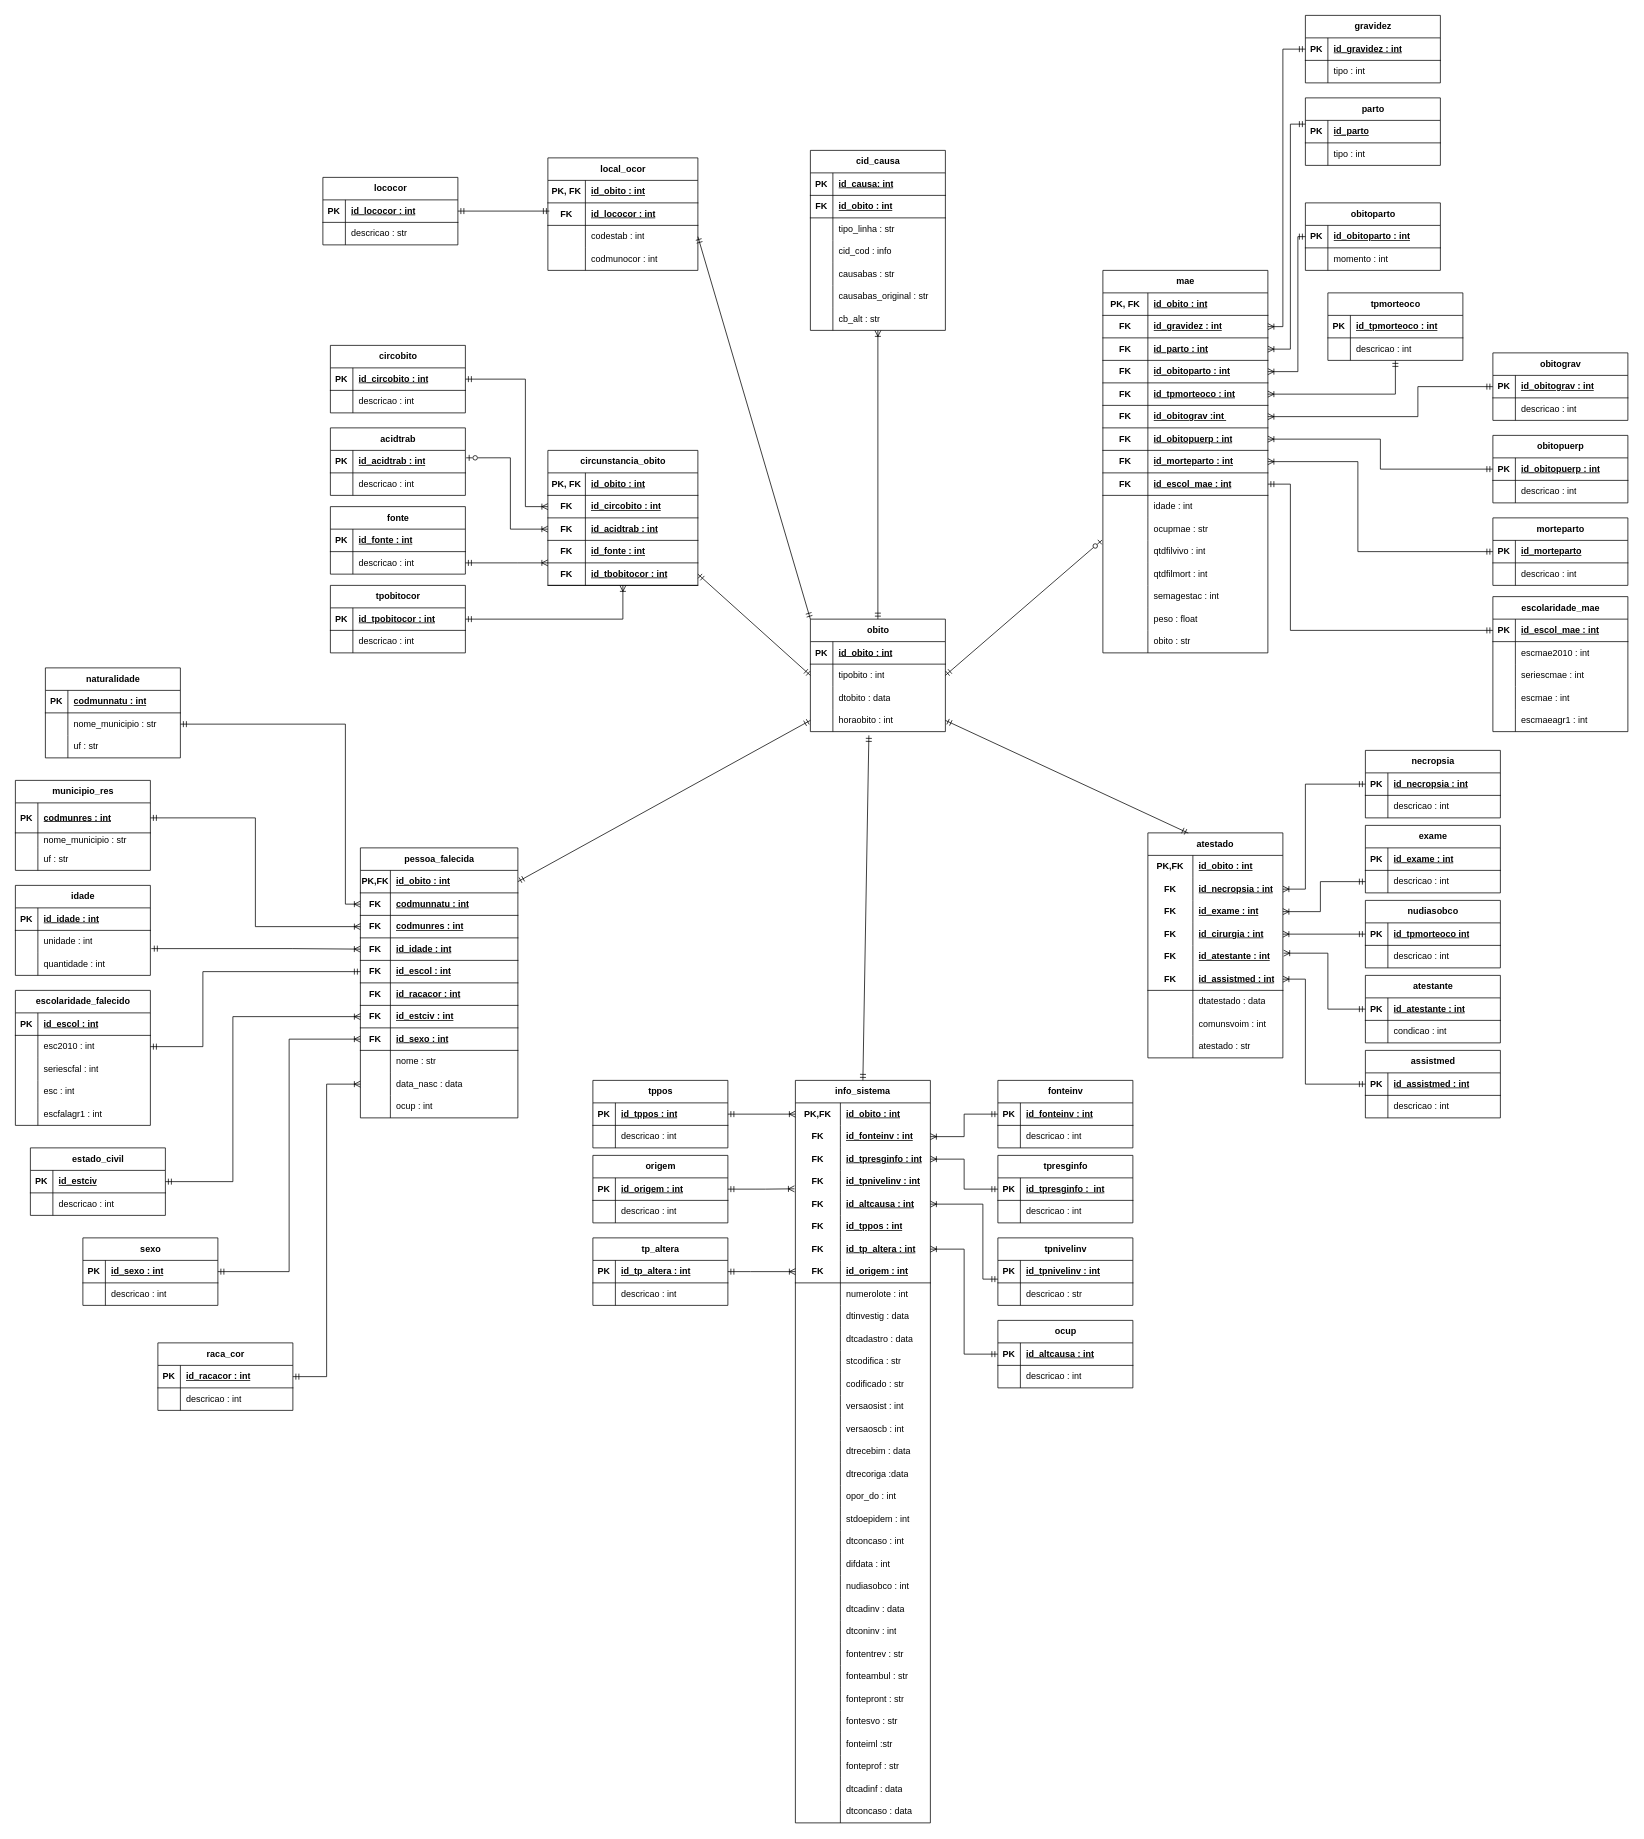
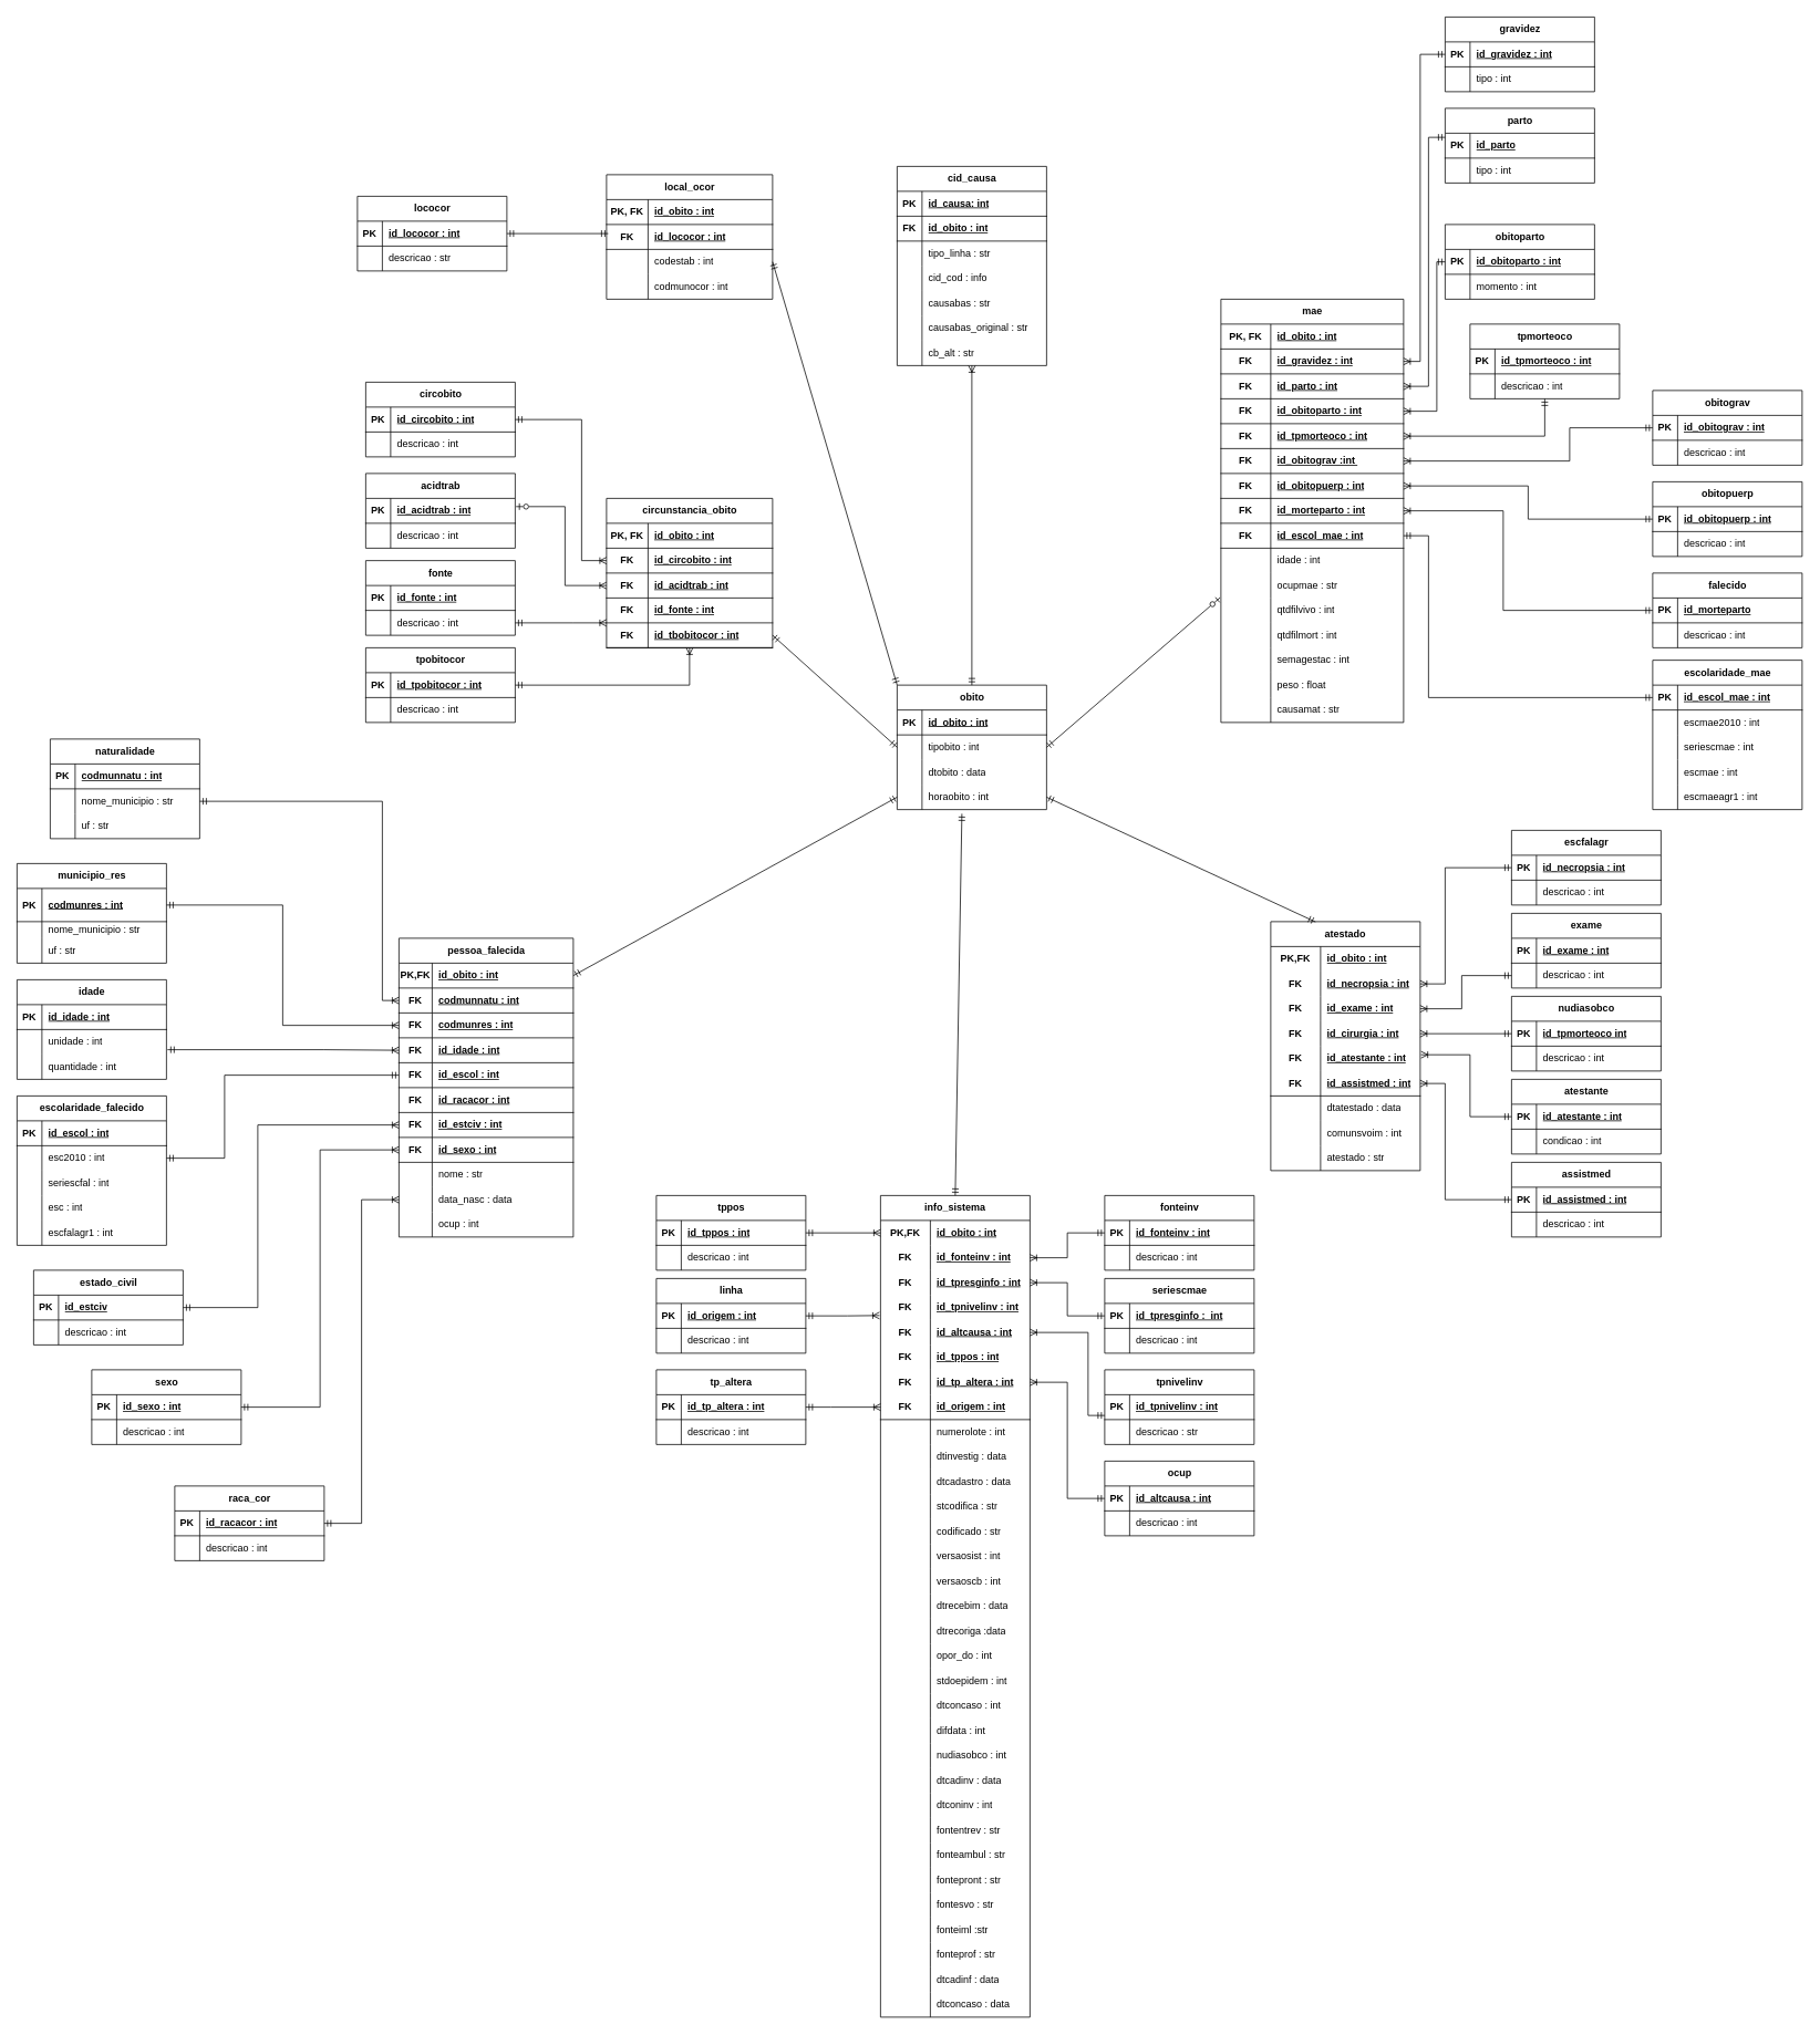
- <mxCell id="501" value="morteparto" style="shape=table;startSize=30;container=1;collapsible=1;childLayout=tableLayout;fixedRows=1;rowLines=0;fontStyle=1;align=center;resizeLast=1;html=1;" parent="1" vertex="1"><mxGeometry x="1990" y="690" width="180" height="90" as="geometry" /></mxCell>
+ <mxCell id="501" value="falecido" style="shape=table;startSize=30;container=1;collapsible=1;childLayout=tableLayout;fixedRows=1;rowLines=0;fontStyle=1;align=center;resizeLast=1;html=1;" parent="1" vertex="1"><mxGeometry x="1990" y="690" width="180" height="90" as="geometry" /></mxCell>
- <mxCell id="167" value="obito : str" style="shape=partialRectangle;connectable=0;fillColor=none;top=0;left=0;bottom=0;right=0;align=left;spacingLeft=6;overflow=hidden;whiteSpace=wrap;html=1;" parent="165" vertex="1"><mxGeometry x="60" width="160" height="30" as="geometry"><mxRectangle width="160" height="30" as="alternateBounds" /></mxGeometry></mxCell>
+ <mxCell id="167" value="causamat : str" style="shape=partialRectangle;connectable=0;fillColor=none;top=0;left=0;bottom=0;right=0;align=left;spacingLeft=6;overflow=hidden;whiteSpace=wrap;html=1;" parent="165" vertex="1"><mxGeometry x="60" width="160" height="30" as="geometry"><mxRectangle width="160" height="30" as="alternateBounds" /></mxGeometry></mxCell>
- <mxCell id="259" value="necropsia" style="shape=table;startSize=30;container=1;collapsible=1;childLayout=tableLayout;fixedRows=1;rowLines=0;fontStyle=1;align=center;resizeLast=1;html=1;" parent="1" vertex="1"><mxGeometry x="1820" y="1000" width="180" height="90" as="geometry" /></mxCell>
+ <mxCell id="259" value="escfalagr" style="shape=table;startSize=30;container=1;collapsible=1;childLayout=tableLayout;fixedRows=1;rowLines=0;fontStyle=1;align=center;resizeLast=1;html=1;" parent="1" vertex="1"><mxGeometry x="1820" y="1000" width="180" height="90" as="geometry" /></mxCell>
- <mxCell id="342" value="origem" style="shape=table;startSize=30;container=1;collapsible=1;childLayout=tableLayout;fixedRows=1;rowLines=0;fontStyle=1;align=center;resizeLast=1;html=1;" parent="1" vertex="1"><mxGeometry x="790" y="1540" width="180" height="90" as="geometry" /></mxCell>
+ <mxCell id="342" value="linha" style="shape=table;startSize=30;container=1;collapsible=1;childLayout=tableLayout;fixedRows=1;rowLines=0;fontStyle=1;align=center;resizeLast=1;html=1;" parent="1" vertex="1"><mxGeometry x="790" y="1540" width="180" height="90" as="geometry" /></mxCell>
- <mxCell id="493" value="tpresginfo" style="shape=table;startSize=30;container=1;collapsible=1;childLayout=tableLayout;fixedRows=1;rowLines=0;fontStyle=1;align=center;resizeLast=1;html=1;" parent="1" vertex="1"><mxGeometry x="1330" y="1540" width="180" height="90" as="geometry" /></mxCell>
+ <mxCell id="493" value="seriescmae" style="shape=table;startSize=30;container=1;collapsible=1;childLayout=tableLayout;fixedRows=1;rowLines=0;fontStyle=1;align=center;resizeLast=1;html=1;" parent="1" vertex="1"><mxGeometry x="1330" y="1540" width="180" height="90" as="geometry" /></mxCell>
